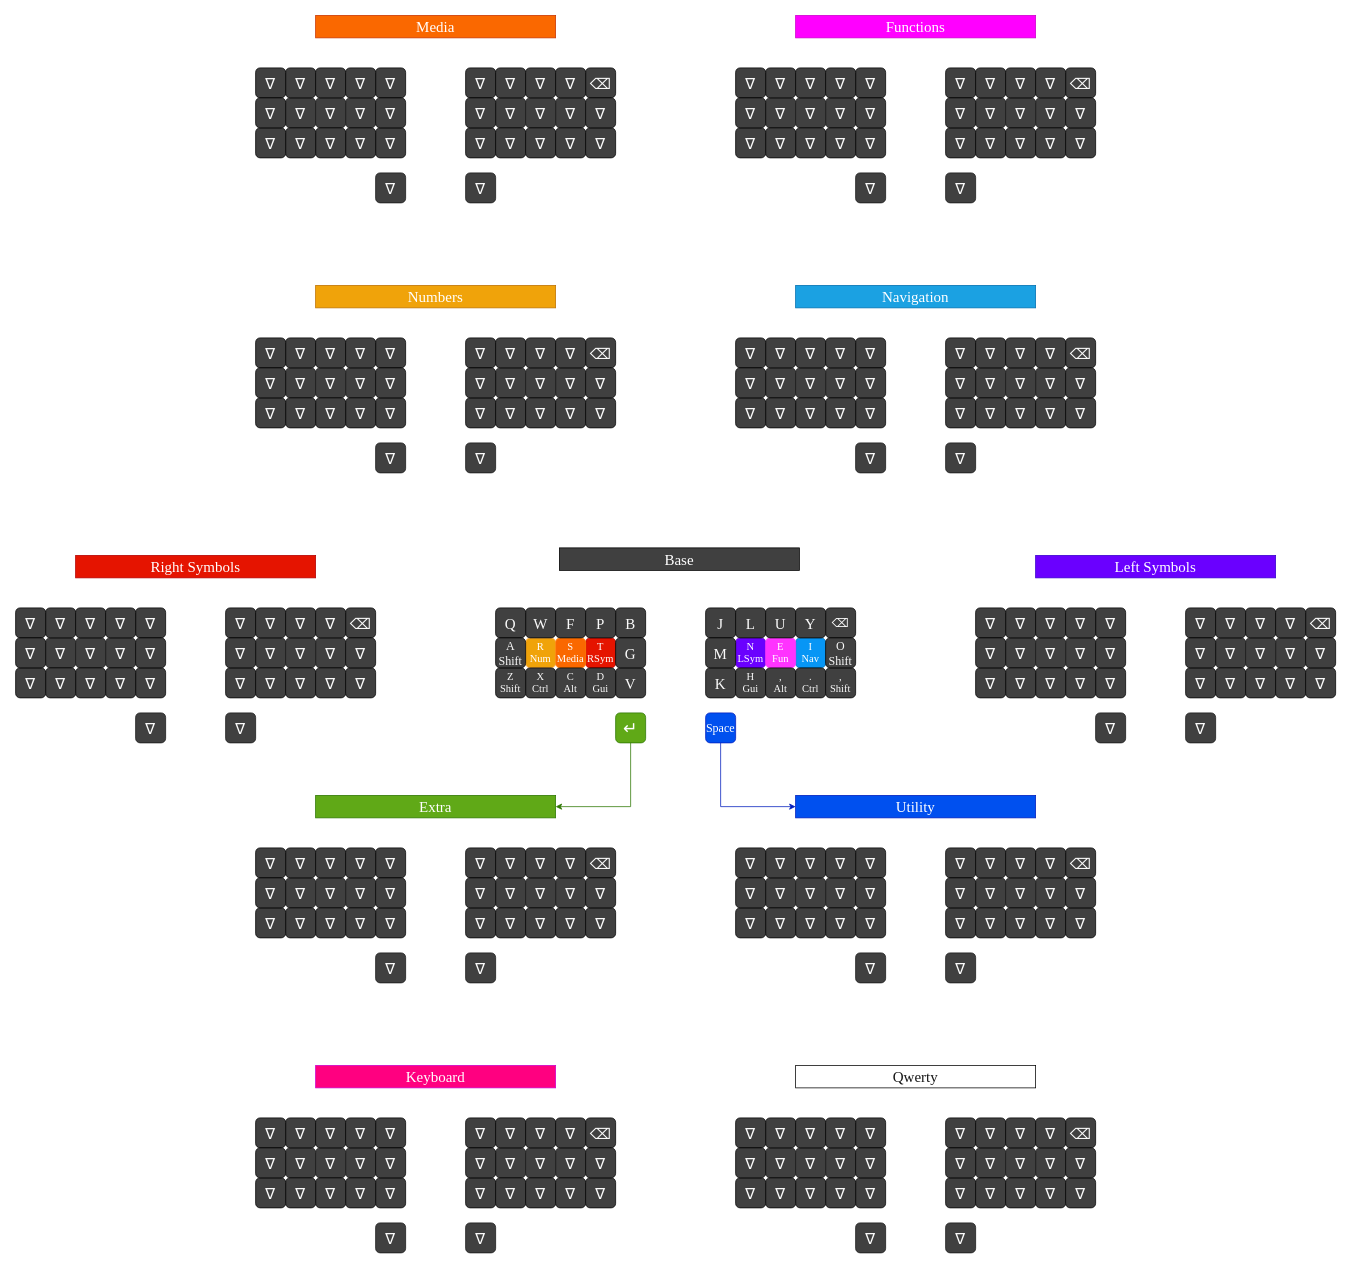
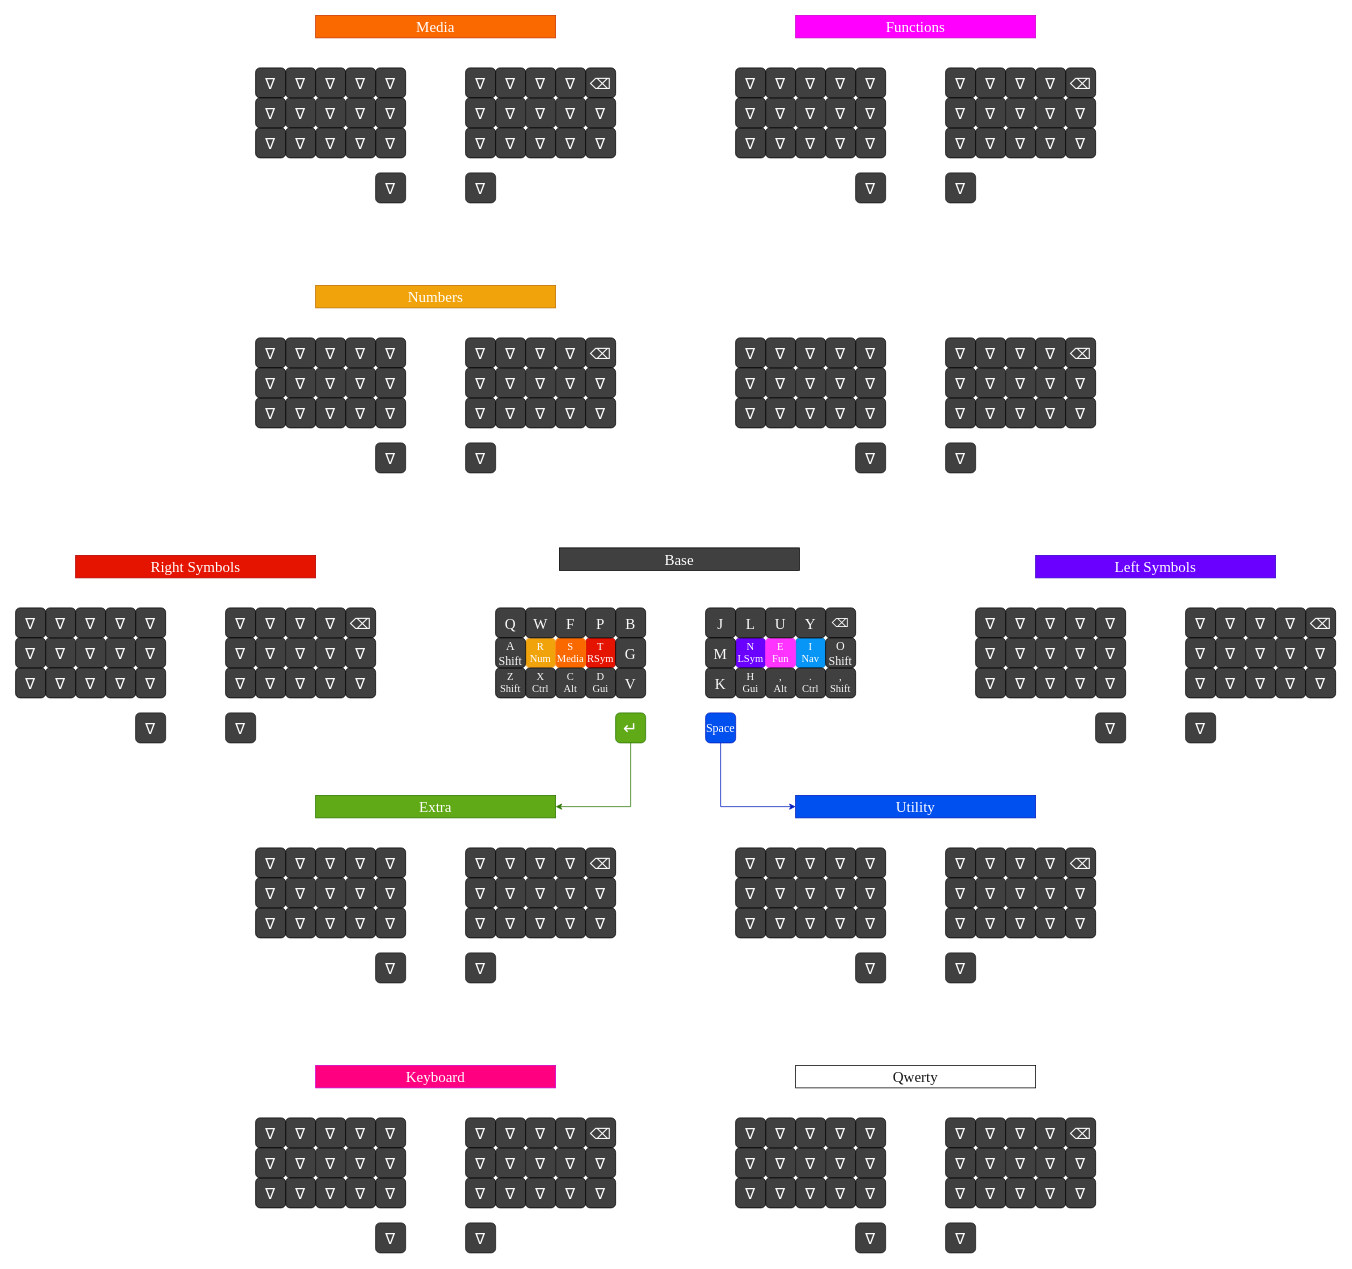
- <mxCell id="214" value="Navigation" style="rounded=0;whiteSpace=wrap;html=1;fontSize=20;fillColor=#1ba1e2;glass=0;sketch=0;fontColor=#ffffff;fontFamily=Lucida Console;strokeColor=#006EAF;" vertex="1" parent="213"><mxGeometry x="80" width="320" height="30" as="geometry" /></mxCell>
